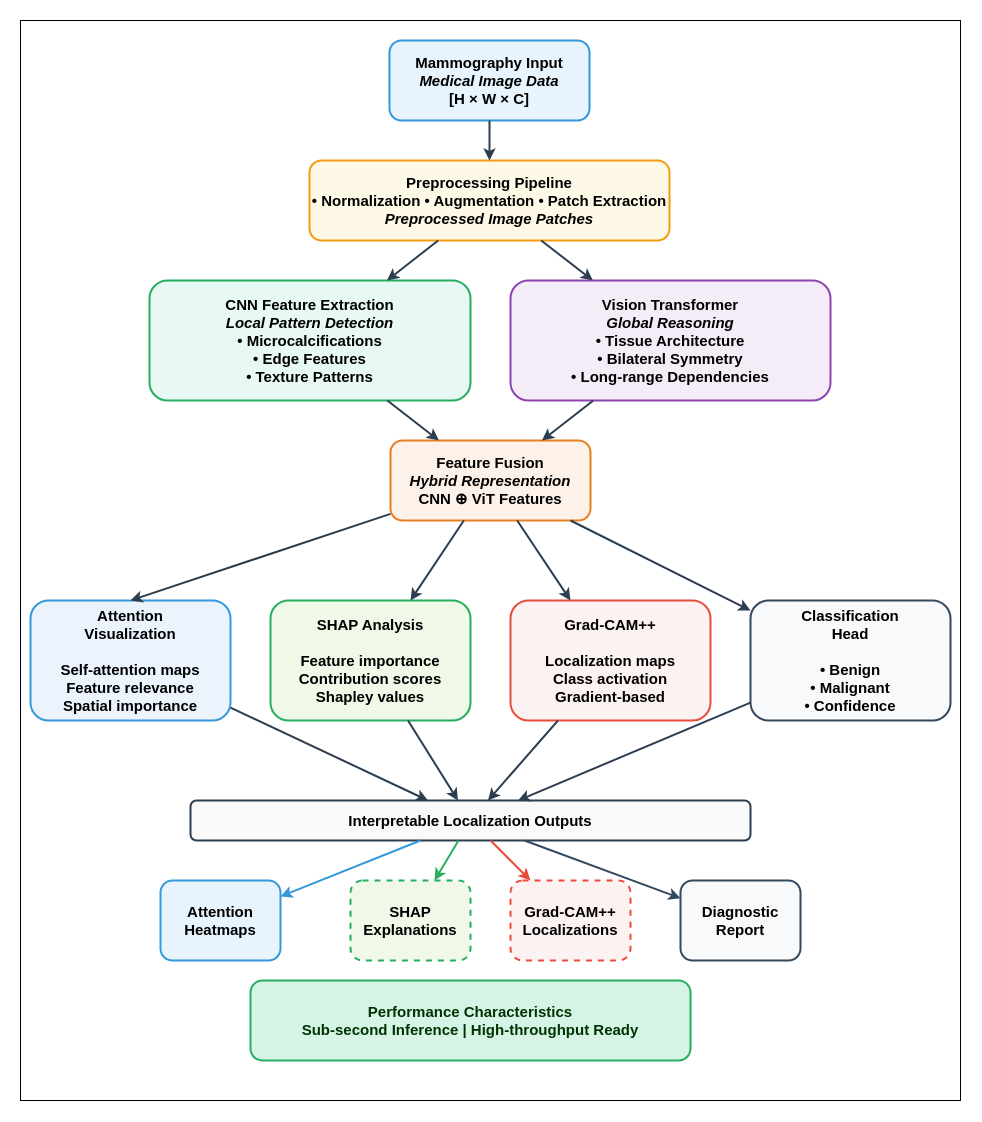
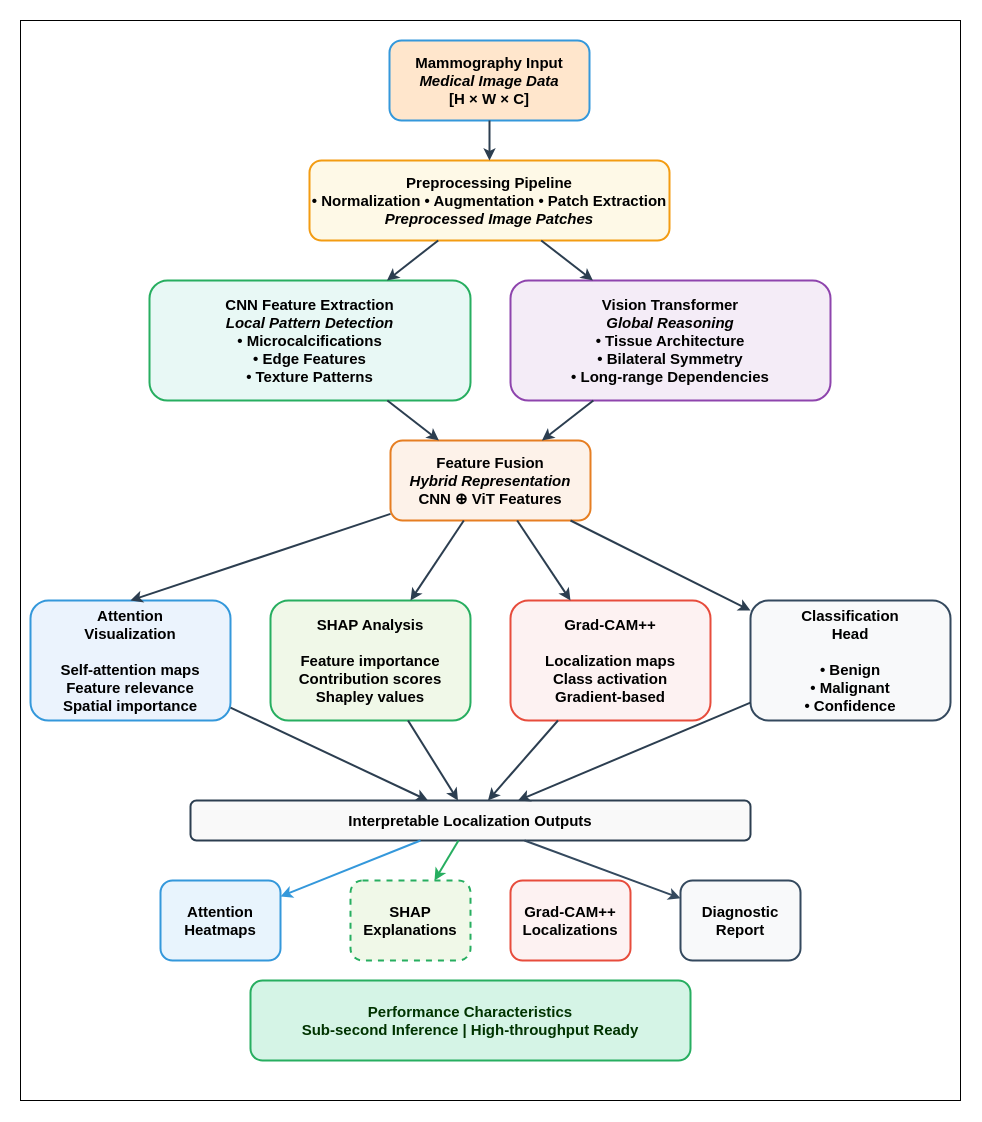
- <mxCell id="3" value="&lt;font style=&quot;color: rgb(0, 0, 0);&quot;&gt;Mammography Input&lt;br&gt;&lt;i&gt;Medical Image Data&lt;/i&gt;&lt;br&gt;[H × W × C]&lt;/font&gt;" style="rounded=1;whiteSpace=wrap;html=1;strokeColor=#3498db;fillColor=#e8f4fd;fontColor=#2c3e50;fontSize=15;fontStyle=1;strokeWidth=2;align=center;" parent="1" vertex="1"><mxGeometry x="389" y="40" width="200" height="80" as="geometry" /></mxCell>
+ <mxCell id="3" value="&lt;font style=&quot;color: rgb(0, 0, 0);&quot;&gt;Mammography Input&lt;br&gt;&lt;i&gt;Medical Image Data&lt;/i&gt;&lt;br&gt;[H × W × C]&lt;/font&gt;" style="rounded=1;whiteSpace=wrap;html=1;strokeColor=#3498db;fillColor=#ffe6cc;fontColor=#2c3e50;fontSize=15;fontStyle=1;strokeWidth=2;align=center;" parent="1" vertex="1"><mxGeometry x="389" y="40" width="200" height="80" as="geometry" /></mxCell>
- <mxCell id="33" value="" style="endArrow=classic;html=1;rounded=0;strokeColor=#e74c3c;strokeWidth=2;fontStyle=1;fontSize=15;align=center;" parent="1" source="12" target="15" edge="1"><mxGeometry width="50" height="50" relative="1" as="geometry"><mxPoint x="559" y="800" as="sourcePoint" /><mxPoint x="559" y="810" as="targetPoint" /></mxGeometry></mxCell>
- <mxCell id="15" value="Grad-CAM++&lt;br&gt;Localizations" style="rounded=1;whiteSpace=wrap;html=1;strokeColor=#e74c3c;fillColor=#fdf2f2;fontColor=#000000;fontSize=15;fontStyle=1;strokeWidth=2;align=center;dashed=1;" parent="1" vertex="1"><mxGeometry x="510" y="880" width="120" height="80" as="geometry" /></mxCell>
+ <mxCell id="15" value="Grad-CAM++&lt;br&gt;Localizations" style="rounded=1;whiteSpace=wrap;html=1;strokeColor=#e74c3c;fillColor=#fdf2f2;fontColor=#000000;fontSize=15;fontStyle=1;strokeWidth=2;align=center;" parent="1" vertex="1"><mxGeometry x="510" y="880" width="120" height="80" as="geometry" /></mxCell>
